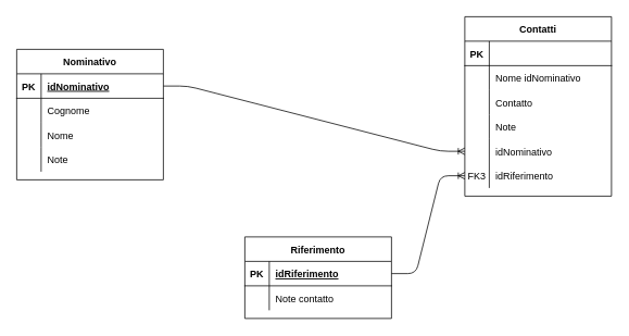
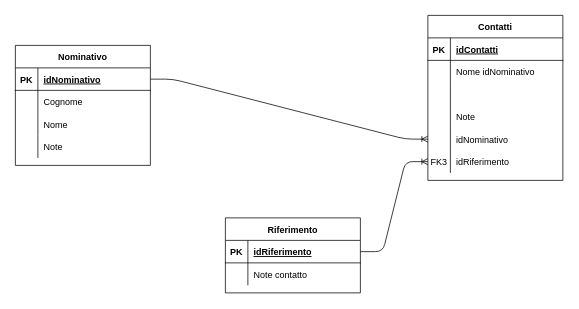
+ <mxCell id="18" value="idContatti" style="shape=partialRectangle;connectable=0;fillColor=none;top=0;left=0;bottom=0;right=0;align=left;spacingLeft=6;fontStyle=5;overflow=hidden;" vertex="1" parent="16"><mxGeometry x="30" width="150" height="30" as="geometry" /></mxCell>
- <mxCell id="24" value="Contatto" style="shape=partialRectangle;connectable=0;fillColor=none;top=0;left=0;bottom=0;right=0;align=left;spacingLeft=6;overflow=hidden;" vertex="1" parent="22"><mxGeometry x="30" width="150" height="30" as="geometry" /></mxCell>
